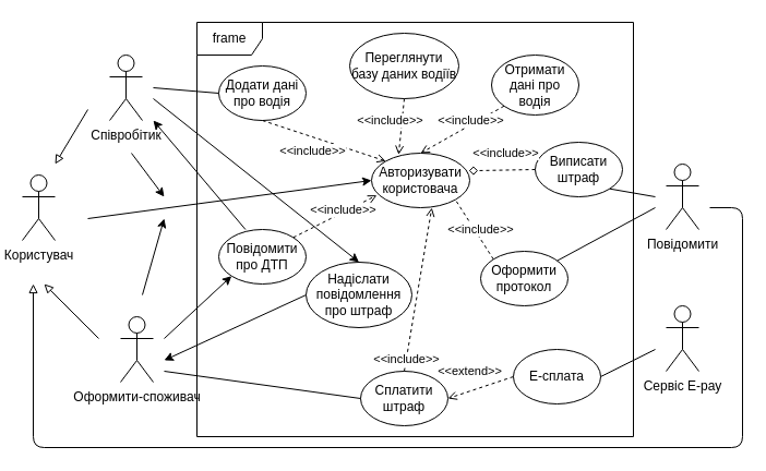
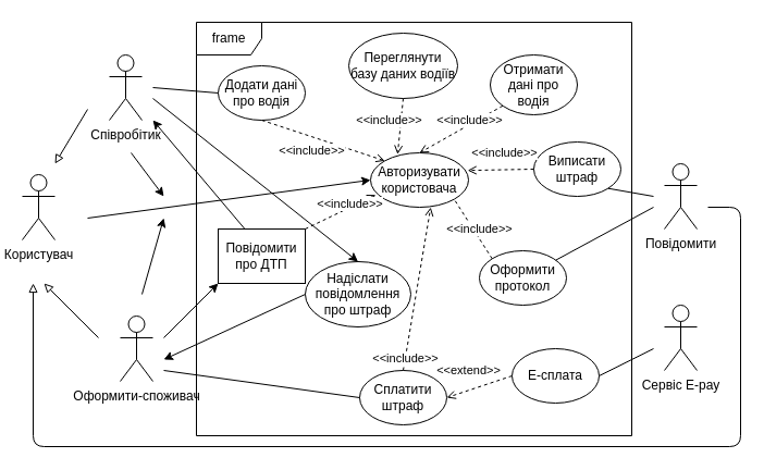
- <mxCell id="43" value="" style="endArrow=diamond;dashed=1;html=1;strokeWidth=1;entryX=0.991;entryY=0.323;entryDx=0;entryDy=0;exitX=0;exitY=0.5;exitDx=0;exitDy=0;endFill=0;entryPerimeter=0;" edge="1" parent="1" source="18" target="9"><mxGeometry width="50" height="50" relative="1" as="geometry"><mxPoint x="484.77" y="156.82" as="sourcePoint" /><mxPoint x="430" y="153.17" as="targetPoint" /></mxGeometry></mxCell>
+ <mxCell id="43" value="" style="endArrow=open;dashed=1;html=1;strokeWidth=1;entryX=0.991;entryY=0.323;entryDx=0;entryDy=0;exitX=0;exitY=0.5;exitDx=0;exitDy=0;endFill=0;entryPerimeter=0;" edge="1" parent="1" source="18" target="9"><mxGeometry width="50" height="50" relative="1" as="geometry"><mxPoint x="484.77" y="156.82" as="sourcePoint" /><mxPoint x="430" y="153.17" as="targetPoint" /></mxGeometry></mxCell>
- <mxCell id="16" value="Повідомити про ДТП" style="ellipse;whiteSpace=wrap;html=1;" parent="1" vertex="1"><mxGeometry x="200" y="210" width="80" height="50" as="geometry" /></mxCell>
+ <mxCell id="16" value="Повідомити про ДТП" style="whiteSpace=wrap;html=1;rounded=0;" parent="1" vertex="1"><mxGeometry x="200" y="210" width="80" height="50" as="geometry" /></mxCell>
